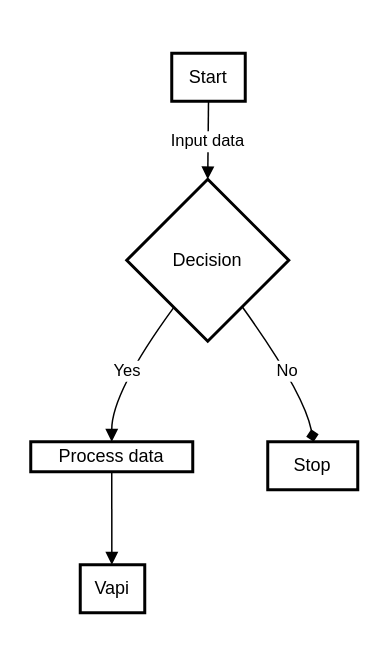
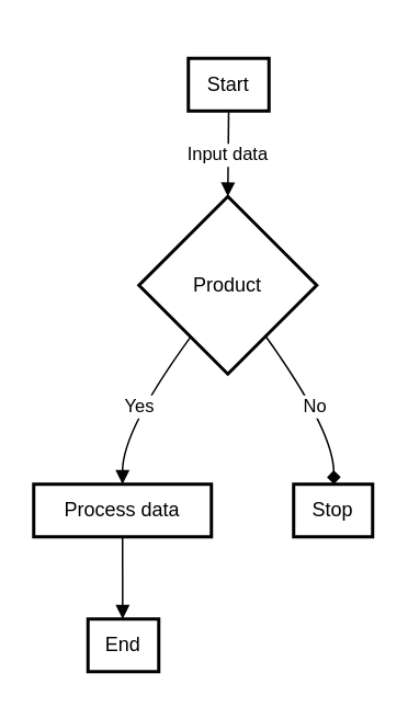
- <mxCell id="3" value="Decision" style="rhombus;strokeWidth=2;whiteSpace=wrap;" parent="1" vertex="1"><mxGeometry x="84" y="119" width="108" height="108" as="geometry" /></mxCell>
+ <mxCell id="3" value="Product" style="rhombus;strokeWidth=2;whiteSpace=wrap;" parent="1" vertex="1"><mxGeometry x="84" y="119" width="108" height="108" as="geometry" /></mxCell>
- <mxCell id="4" value="Process data" style="whiteSpace=wrap;strokeWidth=2;" parent="1" vertex="1"><mxGeometry x="20" y="294" width="108" height="20" as="geometry" /></mxCell>
+ <mxCell id="4" value="Process data" style="whiteSpace=wrap;strokeWidth=2;" parent="1" vertex="1"><mxGeometry y="294" width="108" height="32" as="geometry" x="20" /></mxCell>
- <mxCell id="6" value="Stop" style="whiteSpace=wrap;strokeWidth=2;" parent="1" vertex="1"><mxGeometry x="178" y="294" width="60" height="32" as="geometry" /></mxCell>
+ <mxCell id="6" value="Stop" style="whiteSpace=wrap;strokeWidth=2;" parent="1" vertex="1"><mxGeometry x="178" y="294" width="48" height="32" as="geometry" /></mxCell>
- <mxCell id="5" value="Vapi" style="whiteSpace=wrap;strokeWidth=2;" parent="1" vertex="1"><mxGeometry x="53" y="376" width="43" height="32" as="geometry" /></mxCell>
+ <mxCell id="5" value="End" style="whiteSpace=wrap;strokeWidth=2;" parent="1" vertex="1"><mxGeometry x="53" y="376" width="43" height="32" as="geometry" /></mxCell>
